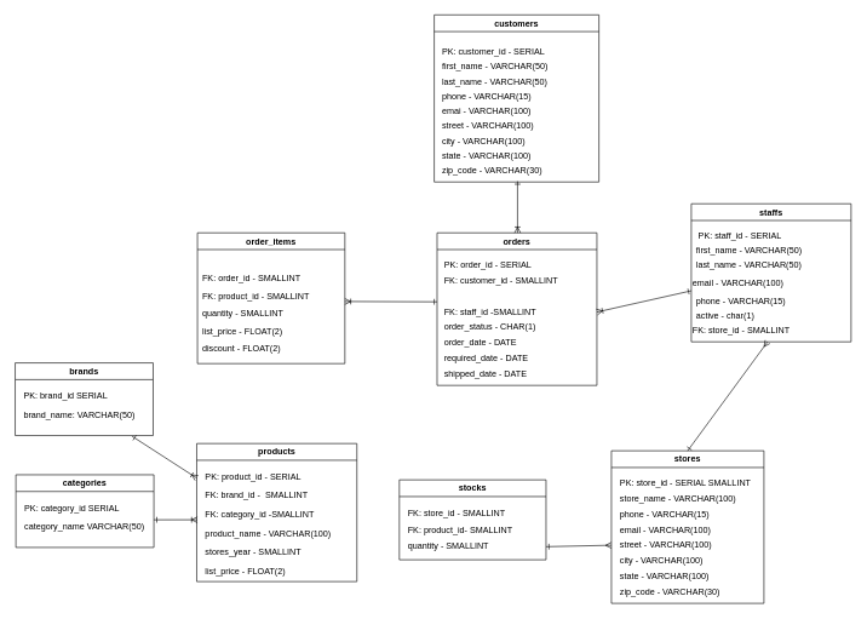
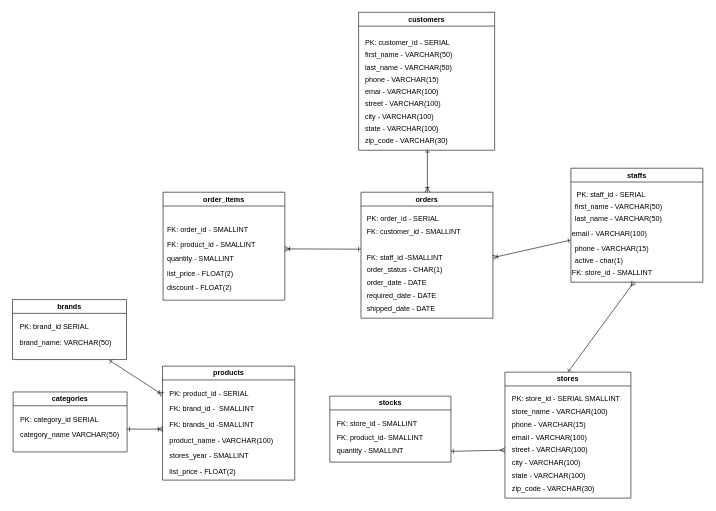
- <mxCell id="23" value="FK: category_id -SMALLINT" style="text;html=1;strokeColor=none;fillColor=none;align=left;verticalAlign=middle;whiteSpace=wrap;rounded=0;" parent="20" vertex="1"><mxGeometry x="10" y="78" width="210.526" height="40" as="geometry" /></mxCell>
+ <mxCell id="23" value="FK: brands_id -SMALLINT" style="text;html=1;strokeColor=none;fillColor=none;align=left;verticalAlign=middle;whiteSpace=wrap;rounded=0;" parent="20" vertex="1"><mxGeometry x="10" y="78" width="210.526" height="40" as="geometry" /></mxCell>
